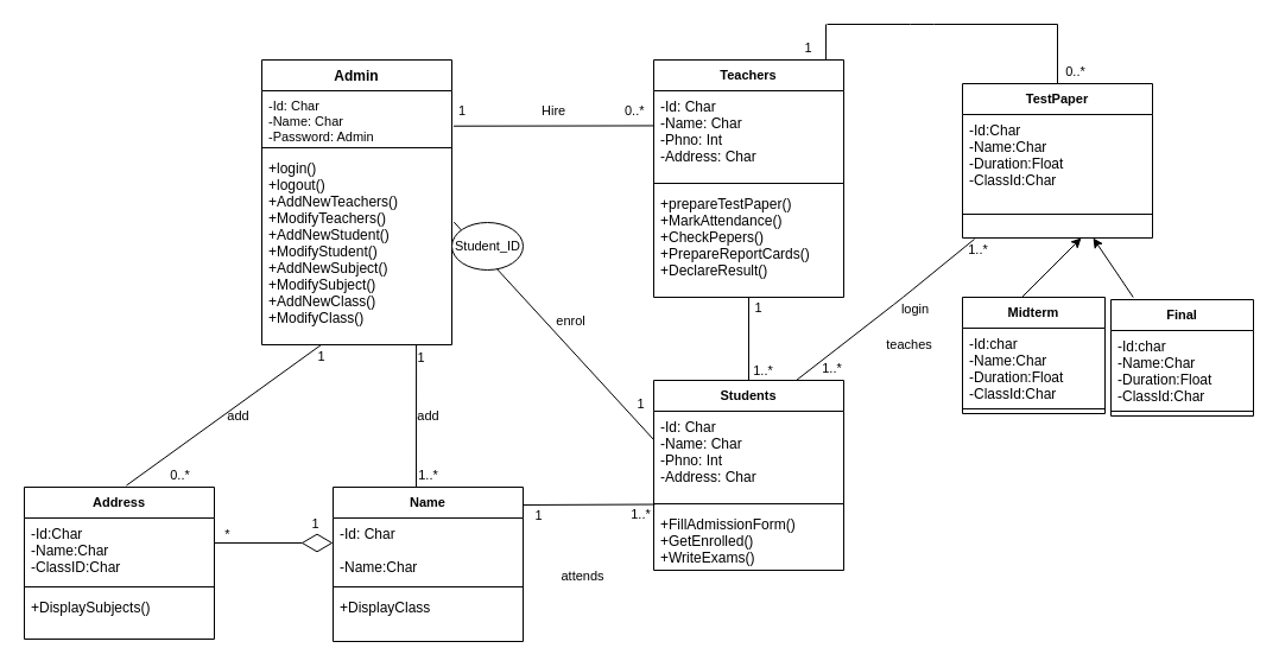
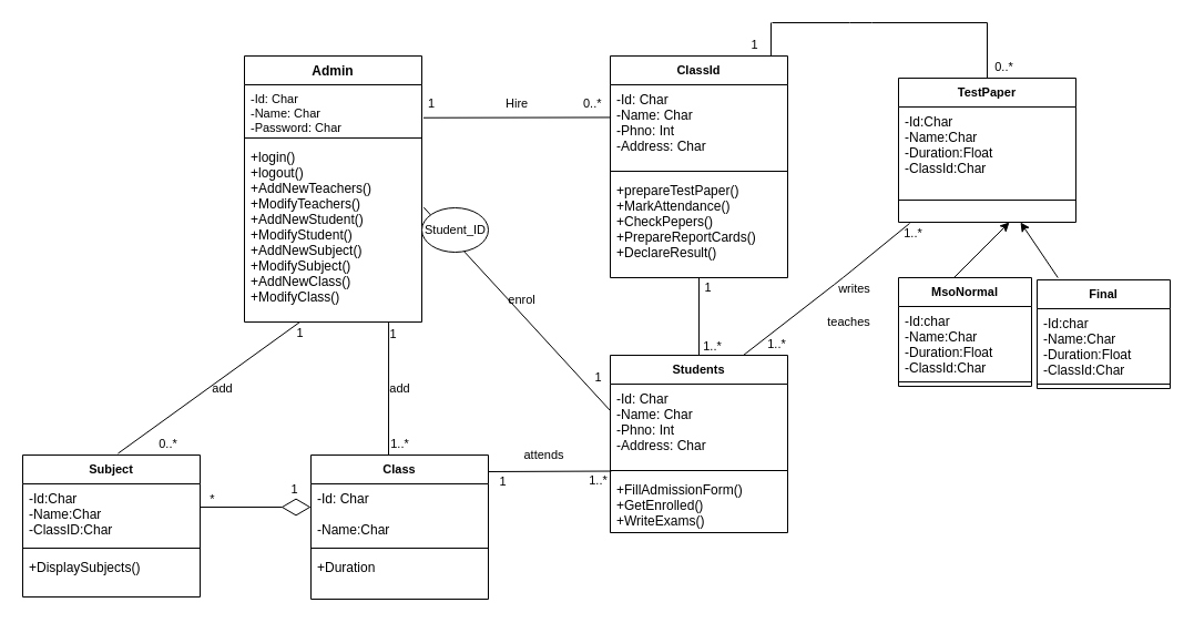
- <mxCell id="7" value="Teachers" style="swimlane;fontStyle=1;align=center;verticalAlign=top;childLayout=stackLayout;horizontal=1;startSize=26;horizontalStack=0;resizeParent=1;resizeParentMax=0;resizeLast=0;collapsible=1;marginBottom=0;fontSize=11;" vertex="1" parent="1"><mxGeometry x="550" y="50" width="160" height="200" as="geometry"><mxRectangle x="420" y="40" width="80" height="26" as="alternateBounds" /></mxGeometry></mxCell>
+ <mxCell id="7" value="ClassId" style="swimlane;fontStyle=1;align=center;verticalAlign=top;childLayout=stackLayout;horizontal=1;startSize=26;horizontalStack=0;resizeParent=1;resizeParentMax=0;resizeLast=0;collapsible=1;marginBottom=0;fontSize=11;" vertex="1" parent="1"><mxGeometry x="550" y="50" width="160" height="200" as="geometry"><mxRectangle x="420" y="40" width="80" height="26" as="alternateBounds" /></mxGeometry></mxCell>
- <mxCell id="3" value="-Id: Char&#10;-Name: Char&#10;-Password: Admin" style="text;strokeColor=none;fillColor=none;align=left;verticalAlign=top;spacingLeft=4;spacingRight=4;overflow=hidden;rotatable=0;points=[[0,0.5],[1,0.5]];portConstraint=eastwest;fontSize=11;" vertex="1" parent="2"><mxGeometry y="26" width="160" height="44" as="geometry" /></mxCell>
+ <mxCell id="3" value="-Id: Char&#10;-Name: Char&#10;-Password: Char" style="text;strokeColor=none;fillColor=none;align=left;verticalAlign=top;spacingLeft=4;spacingRight=4;overflow=hidden;rotatable=0;points=[[0,0.5],[1,0.5]];portConstraint=eastwest;fontSize=11;" vertex="1" parent="2"><mxGeometry y="26" width="160" height="44" as="geometry" /></mxCell>
- <mxCell id="49" value="login" style="text;html=1;align=center;verticalAlign=middle;resizable=0;points=[];autosize=1;fontSize=11;" vertex="1" parent="1"><mxGeometry x="750" y="250" width="40" height="20" as="geometry" /></mxCell>
+ <mxCell id="49" value="writes" style="text;html=1;align=center;verticalAlign=middle;resizable=0;points=[];autosize=1;fontSize=11;" vertex="1" parent="1"><mxGeometry x="750" y="250" width="40" height="20" as="geometry" /></mxCell>
- <mxCell id="61" value="Midterm" style="swimlane;fontStyle=1;align=center;verticalAlign=top;childLayout=stackLayout;horizontal=1;startSize=26;horizontalStack=0;resizeParent=1;resizeParentMax=0;resizeLast=0;collapsible=1;marginBottom=0;fontSize=11;" vertex="1" parent="1"><mxGeometry x="810" y="250" width="120" height="98" as="geometry" /></mxCell>
+ <mxCell id="61" value="MsoNormal" style="swimlane;fontStyle=1;align=center;verticalAlign=top;childLayout=stackLayout;horizontal=1;startSize=26;horizontalStack=0;resizeParent=1;resizeParentMax=0;resizeLast=0;collapsible=1;marginBottom=0;fontSize=11;" vertex="1" parent="1"><mxGeometry x="810" y="250" width="120" height="98" as="geometry" /></mxCell>
- <mxCell id="53" value="enrol" style="text;html=1;align=center;verticalAlign=middle;resizable=0;points=[];autosize=1;fontSize=11;" vertex="1" parent="1"><mxGeometry x="460" y="260" width="40" height="20" as="geometry" /></mxCell>
+ <mxCell id="53" value="enrol" style="text;html=1;align=center;verticalAlign=middle;resizable=0;points=[];autosize=1;fontSize=11;" vertex="1" parent="1"><mxGeometry x="450" y="260" width="40" height="20" as="geometry" /></mxCell>
- <mxCell id="22" value="Address" style="swimlane;fontStyle=1;align=center;verticalAlign=top;childLayout=stackLayout;horizontal=1;startSize=26;horizontalStack=0;resizeParent=1;resizeParentMax=0;resizeLast=0;collapsible=1;marginBottom=0;fontSize=11;" vertex="1" parent="1"><mxGeometry x="20" y="410" width="160" height="128" as="geometry" /></mxCell>
+ <mxCell id="22" value="Subject" style="swimlane;fontStyle=1;align=center;verticalAlign=top;childLayout=stackLayout;horizontal=1;startSize=26;horizontalStack=0;resizeParent=1;resizeParentMax=0;resizeLast=0;collapsible=1;marginBottom=0;fontSize=11;" vertex="1" parent="1"><mxGeometry x="20" y="410" width="160" height="128" as="geometry" /></mxCell>
- <mxCell id="18" value="Name" style="swimlane;fontStyle=1;align=center;verticalAlign=top;childLayout=stackLayout;horizontal=1;startSize=26;horizontalStack=0;resizeParent=1;resizeParentMax=0;resizeLast=0;collapsible=1;marginBottom=0;fontSize=11;" vertex="1" parent="1"><mxGeometry x="280" y="410" width="160" height="130" as="geometry" /></mxCell>
+ <mxCell id="18" value="Class" style="swimlane;fontStyle=1;align=center;verticalAlign=top;childLayout=stackLayout;horizontal=1;startSize=26;horizontalStack=0;resizeParent=1;resizeParentMax=0;resizeLast=0;collapsible=1;marginBottom=0;fontSize=11;" vertex="1" parent="1"><mxGeometry x="280" y="410" width="160" height="130" as="geometry" /></mxCell>
- <mxCell id="52" value="attends" style="text;html=1;align=center;verticalAlign=middle;resizable=0;points=[];autosize=1;fontSize=11;" vertex="1" parent="1"><mxGeometry x="465" y="475" width="50" height="20" as="geometry" /></mxCell>
+ <mxCell id="52" value="attends" style="text;html=1;align=center;verticalAlign=middle;resizable=0;points=[];autosize=1;fontSize=11;" vertex="1" parent="1"><mxGeometry x="465" y="400" width="50" height="20" as="geometry" /></mxCell>
- <mxCell id="21" value="+DisplayClass" style="text;strokeColor=none;fillColor=none;align=left;verticalAlign=top;spacingLeft=4;spacingRight=4;overflow=hidden;rotatable=0;points=[[0,0.5],[1,0.5]];portConstraint=eastwest;" vertex="1" parent="18"><mxGeometry y="88" width="160" height="42" as="geometry" /></mxCell>
+ <mxCell id="21" value="+Duration" style="text;strokeColor=none;fillColor=none;align=left;verticalAlign=top;spacingLeft=4;spacingRight=4;overflow=hidden;rotatable=0;points=[[0,0.5],[1,0.5]];portConstraint=eastwest;" vertex="1" parent="18"><mxGeometry y="88" width="160" height="42" as="geometry" /></mxCell>
